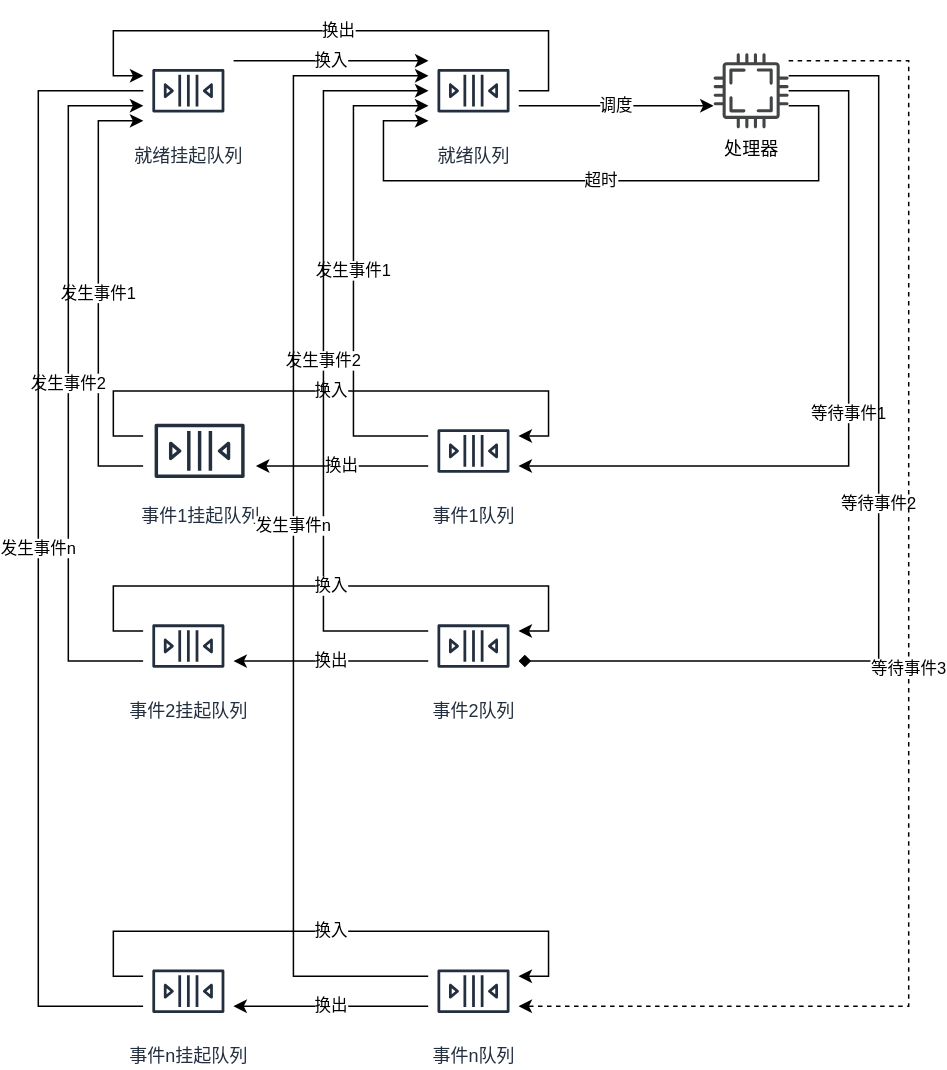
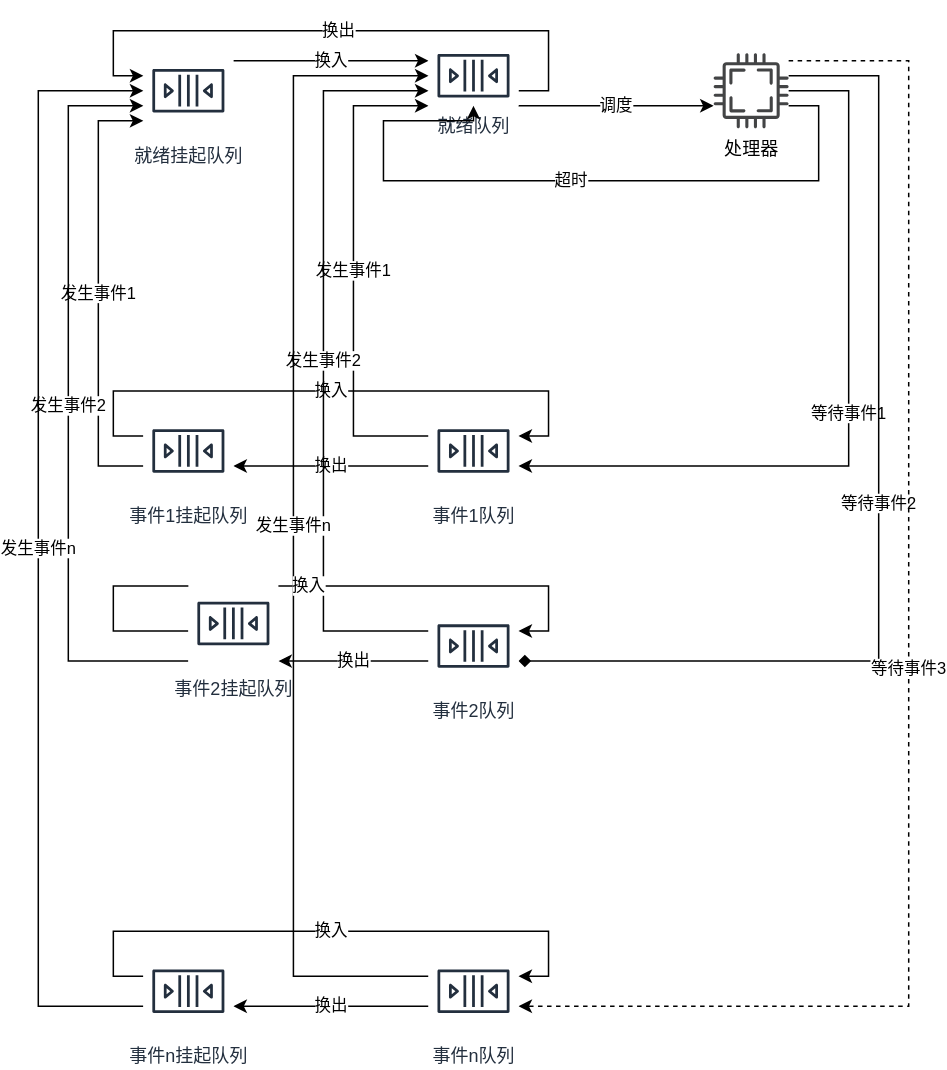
- <mxCell id="27" value="发生事件n" style="edgeStyle=orthogonalEdgeStyle;rounded=0;orthogonalLoop=1;jettySize=auto;html=1;endArrow=none;" edge="1" parent="1" source="29" target="3"><mxGeometry relative="1" as="geometry"><Array as="points"><mxPoint x="20" y="670" /><mxPoint x="20" y="60" /></Array></mxGeometry></mxCell>
+ <mxCell id="27" value="发生事件n" style="edgeStyle=orthogonalEdgeStyle;rounded=0;orthogonalLoop=1;jettySize=auto;html=1;" edge="1" parent="1" source="29" target="3"><mxGeometry relative="1" as="geometry"><Array as="points"><mxPoint x="20" y="670" /><mxPoint x="20" y="60" /></Array></mxGeometry></mxCell>
- <mxCell id="9" value="就绪队列" style="outlineConnect=0;fontColor=#232F3E;gradientColor=none;strokeColor=#232F3E;fillColor=#ffffff;dashed=0;verticalLabelPosition=bottom;verticalAlign=top;align=center;html=1;fontSize=12;fontStyle=0;aspect=fixed;shape=mxgraph.aws4.resourceIcon;resIcon=mxgraph.aws4.queue;" vertex="1" parent="1"><mxGeometry x="280" y="30" width="60" height="60" as="geometry" /></mxCell>
+ <mxCell id="9" value="就绪队列" style="outlineConnect=0;fontColor=#232F3E;gradientColor=none;strokeColor=#232F3E;fillColor=#ffffff;dashed=0;verticalLabelPosition=bottom;verticalAlign=top;align=center;html=1;fontSize=12;fontStyle=0;aspect=fixed;shape=mxgraph.aws4.resourceIcon;resIcon=mxgraph.aws4.queue;" vertex="1" parent="1"><mxGeometry x="280" y="30" width="60" height="40" as="geometry" /></mxCell>
- <mxCell id="12" value="事件1挂起队列" style="outlineConnect=0;fontColor=#232F3E;gradientColor=none;strokeColor=#232F3E;fillColor=#ffffff;dashed=0;verticalLabelPosition=bottom;verticalAlign=top;align=center;html=1;fontSize=12;fontStyle=0;aspect=fixed;shape=mxgraph.aws4.resourceIcon;resIcon=mxgraph.aws4.queue;" vertex="1" parent="1"><mxGeometry x="90" y="270" width="75" height="60" as="geometry" /></mxCell>
+ <mxCell id="12" value="事件1挂起队列" style="outlineConnect=0;fontColor=#232F3E;gradientColor=none;strokeColor=#232F3E;fillColor=#ffffff;dashed=0;verticalLabelPosition=bottom;verticalAlign=top;align=center;html=1;fontSize=12;fontStyle=0;aspect=fixed;shape=mxgraph.aws4.resourceIcon;resIcon=mxgraph.aws4.queue;" vertex="1" parent="1"><mxGeometry x="90" y="270" width="60" height="60" as="geometry" /></mxCell>
- <mxCell id="26" value="事件2挂起队列" style="outlineConnect=0;fontColor=#232F3E;gradientColor=none;strokeColor=#232F3E;fillColor=#ffffff;dashed=0;verticalLabelPosition=bottom;verticalAlign=top;align=center;html=1;fontSize=12;fontStyle=0;aspect=fixed;shape=mxgraph.aws4.resourceIcon;resIcon=mxgraph.aws4.queue;" vertex="1" parent="1"><mxGeometry x="90" y="400" width="60" height="60" as="geometry" /></mxCell>
+ <mxCell id="26" value="事件2挂起队列" style="outlineConnect=0;fontColor=#232F3E;gradientColor=none;strokeColor=#232F3E;fillColor=#ffffff;dashed=0;verticalLabelPosition=bottom;verticalAlign=top;align=center;html=1;fontSize=12;fontStyle=0;aspect=fixed;shape=mxgraph.aws4.resourceIcon;resIcon=mxgraph.aws4.queue;" vertex="1" parent="1"><mxGeometry x="120" y="385" width="60" height="60" as="geometry" /></mxCell>
